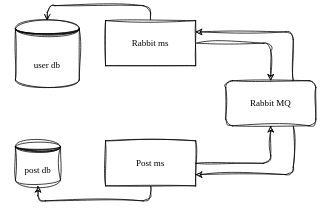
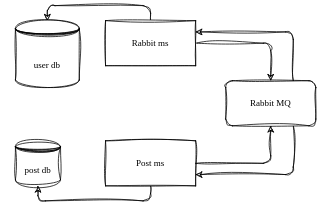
- <mxCell id="3" style="edgeStyle=orthogonalEdgeStyle;rounded=1;sketch=1;hachureGap=4;jiggle=2;curveFitting=1;orthogonalLoop=1;jettySize=auto;html=1;exitX=0.5;exitY=0;exitDx=0;exitDy=0;entryX=0.5;entryY=0;entryDx=0;entryDy=0;fontFamily=Architects Daughter;fontSource=https%3A%2F%2Ffonts.googleapis.com%2Fcss%3Ffamily%3DArchitects%2BDaughter;endArrow=open;" edge="1" parent="1" source="4" target="11"><mxGeometry relative="1" as="geometry" /></mxCell>
+ <mxCell id="3" style="edgeStyle=orthogonalEdgeStyle;rounded=1;sketch=1;hachureGap=4;jiggle=2;curveFitting=1;orthogonalLoop=1;jettySize=auto;html=1;exitX=0.5;exitY=0;exitDx=0;exitDy=0;entryX=0.5;entryY=0;entryDx=0;entryDy=0;fontFamily=Architects Daughter;fontSource=https%3A%2F%2Ffonts.googleapis.com%2Fcss%3Ffamily%3DArchitects%2BDaughter;" edge="1" parent="1" source="4" target="11"><mxGeometry relative="1" as="geometry" /></mxCell>
